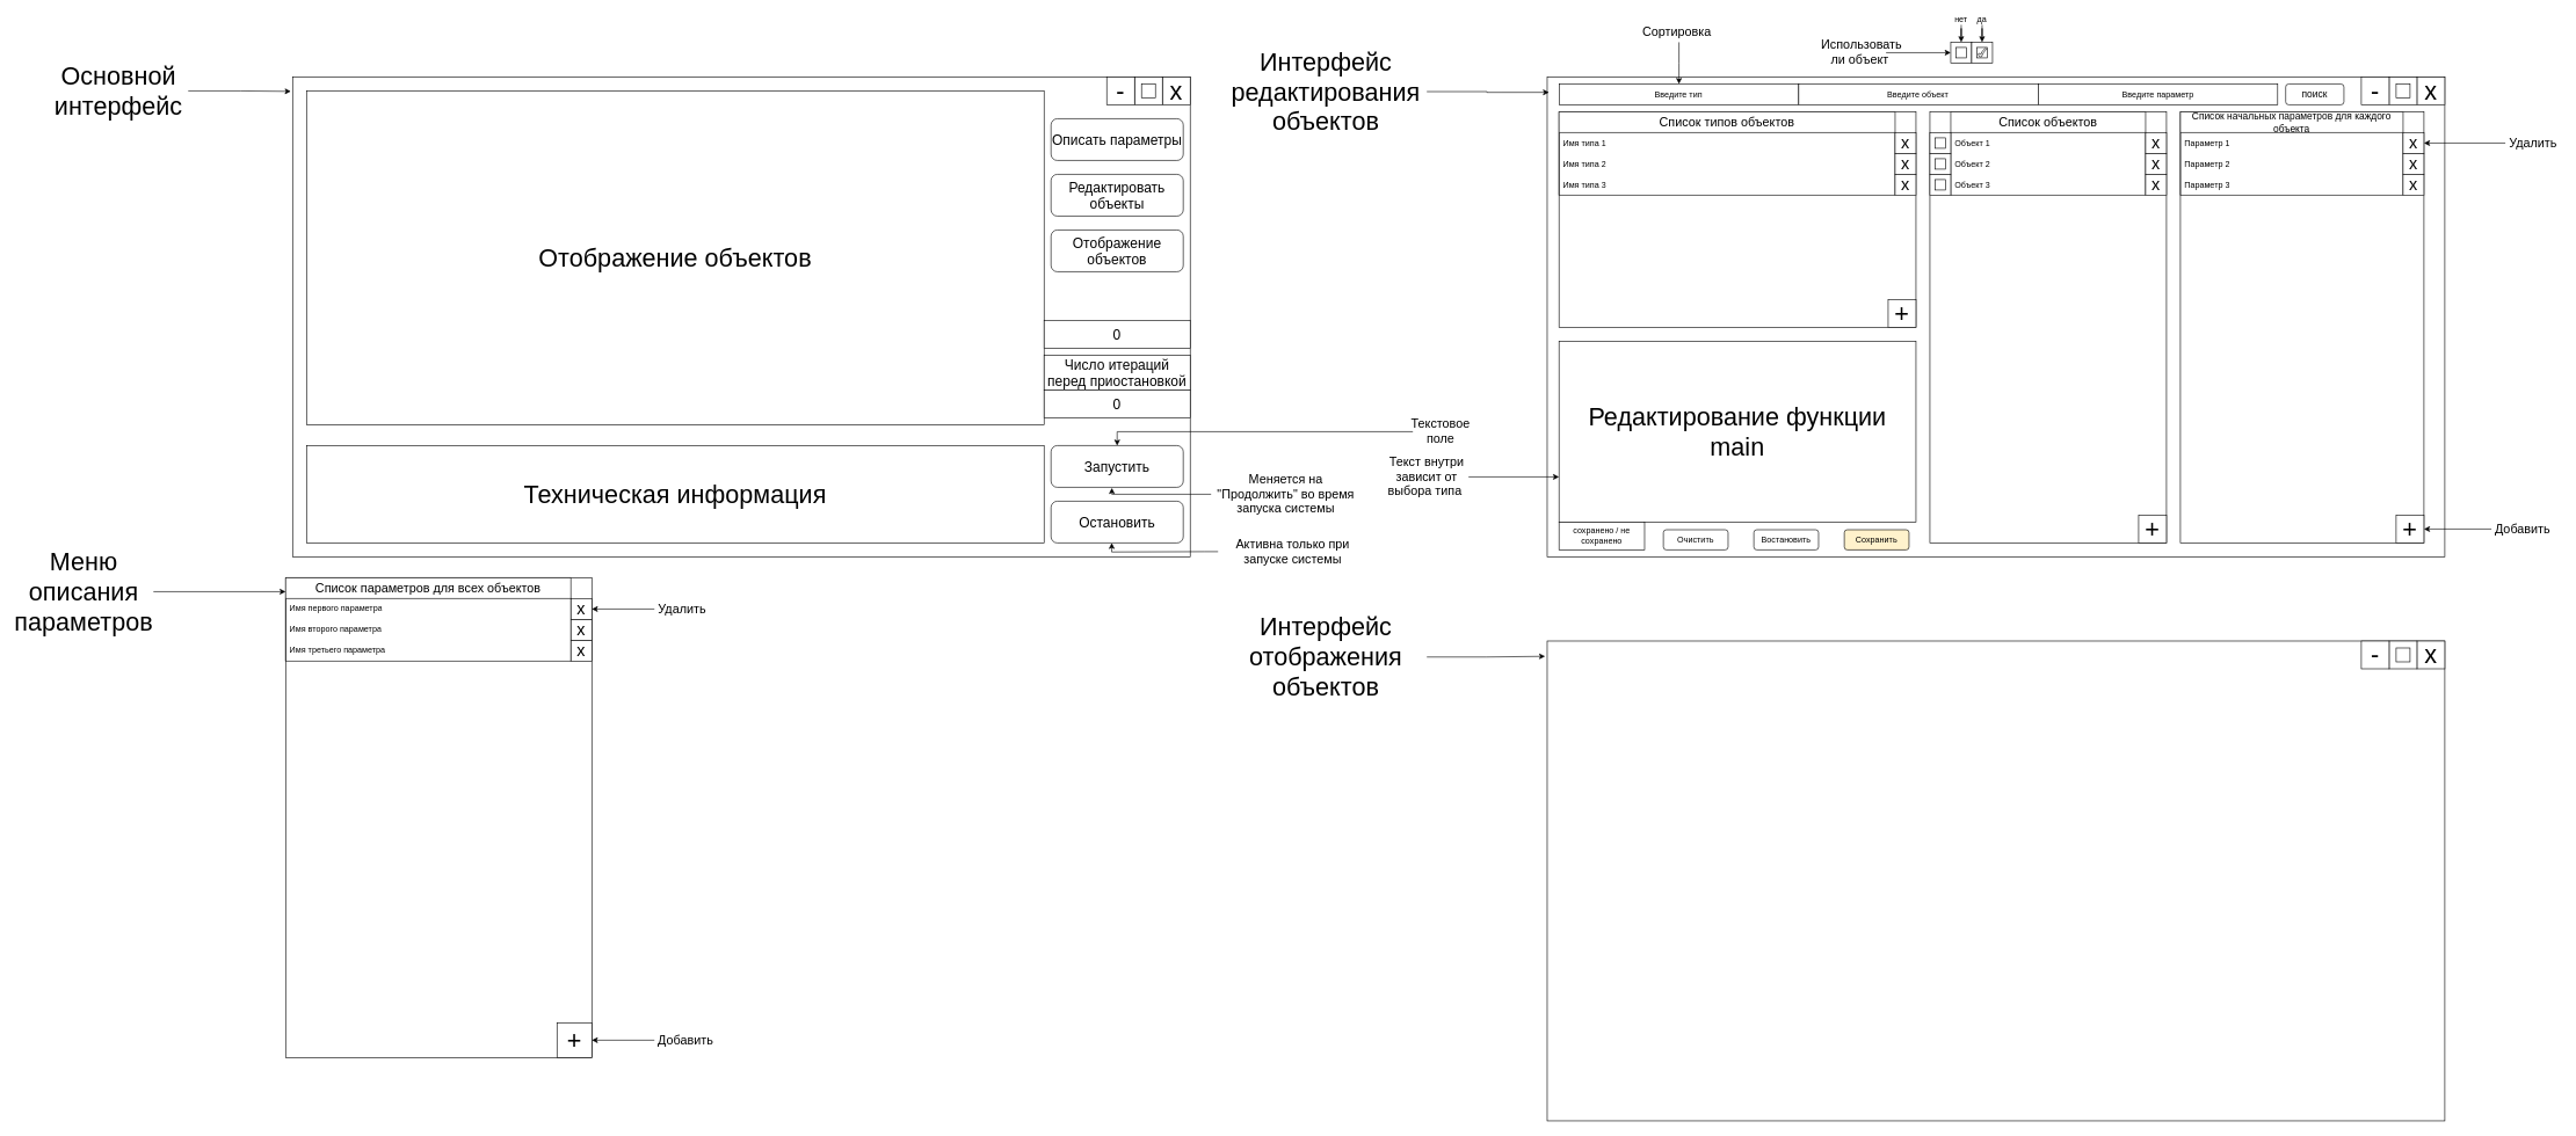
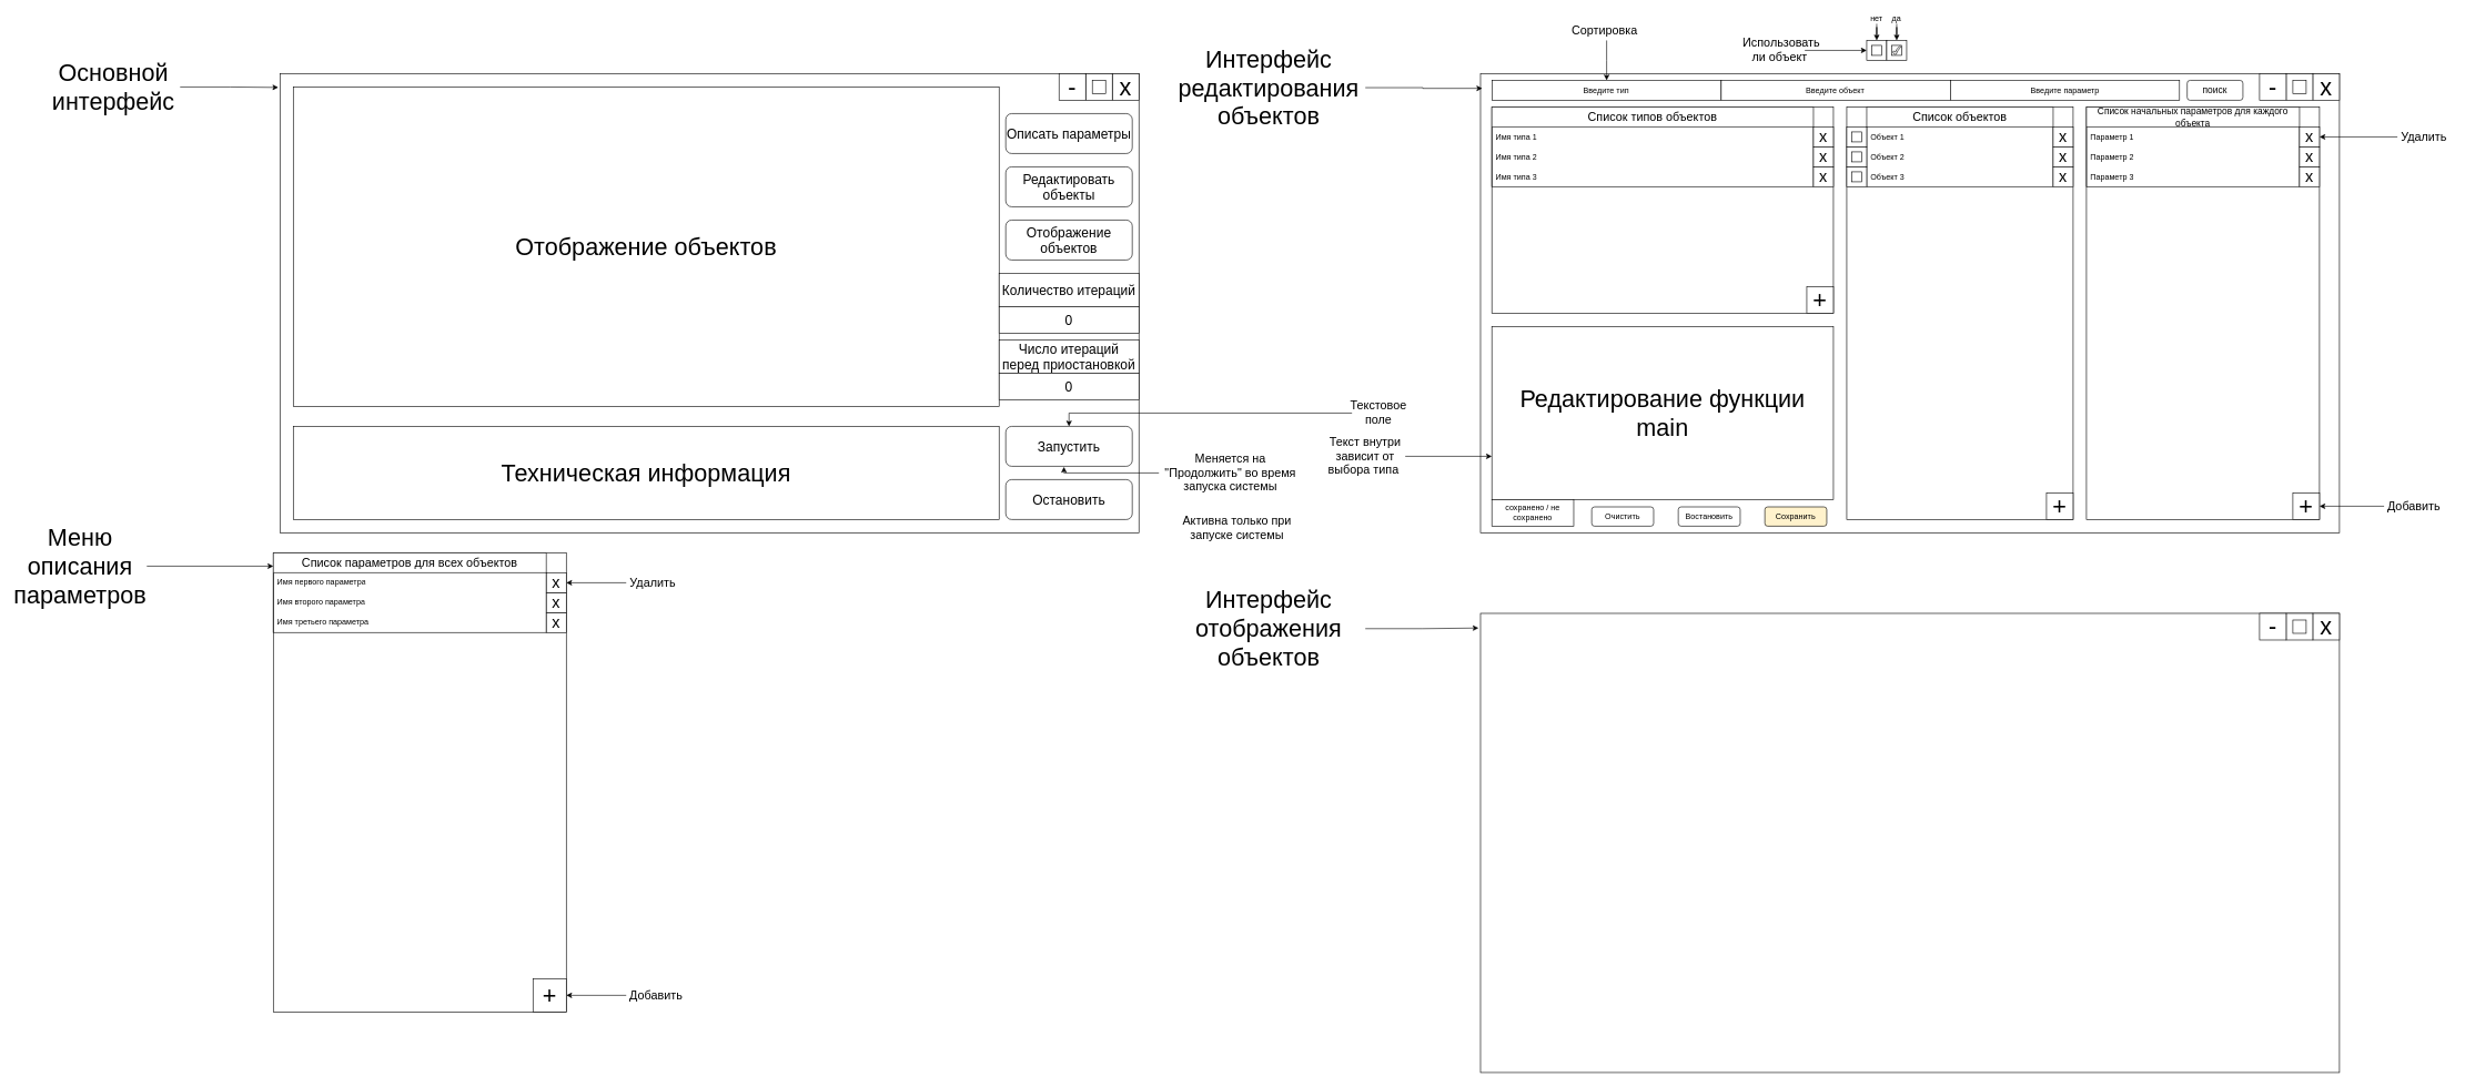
+ <mxCell id="96" value="&lt;font style=&quot;font-size: 20px;&quot;&gt;Количество итераций&lt;/font&gt;" style="rounded=0;whiteSpace=wrap;html=1;" parent="95" vertex="1"><mxGeometry width="210" height="50" as="geometry" /></mxCell>
- <mxCell id="89" style="edgeStyle=orthogonalEdgeStyle;rounded=0;orthogonalLoop=1;jettySize=auto;html=1;entryX=0.459;entryY=1;entryDx=0;entryDy=0;entryPerimeter=0;" parent="1" source="88" target="11" edge="1"><mxGeometry relative="1" as="geometry"><Array as="points"><mxPoint x="1730" y="793" /><mxPoint x="1597" y="793" /></Array></mxGeometry></mxCell>
